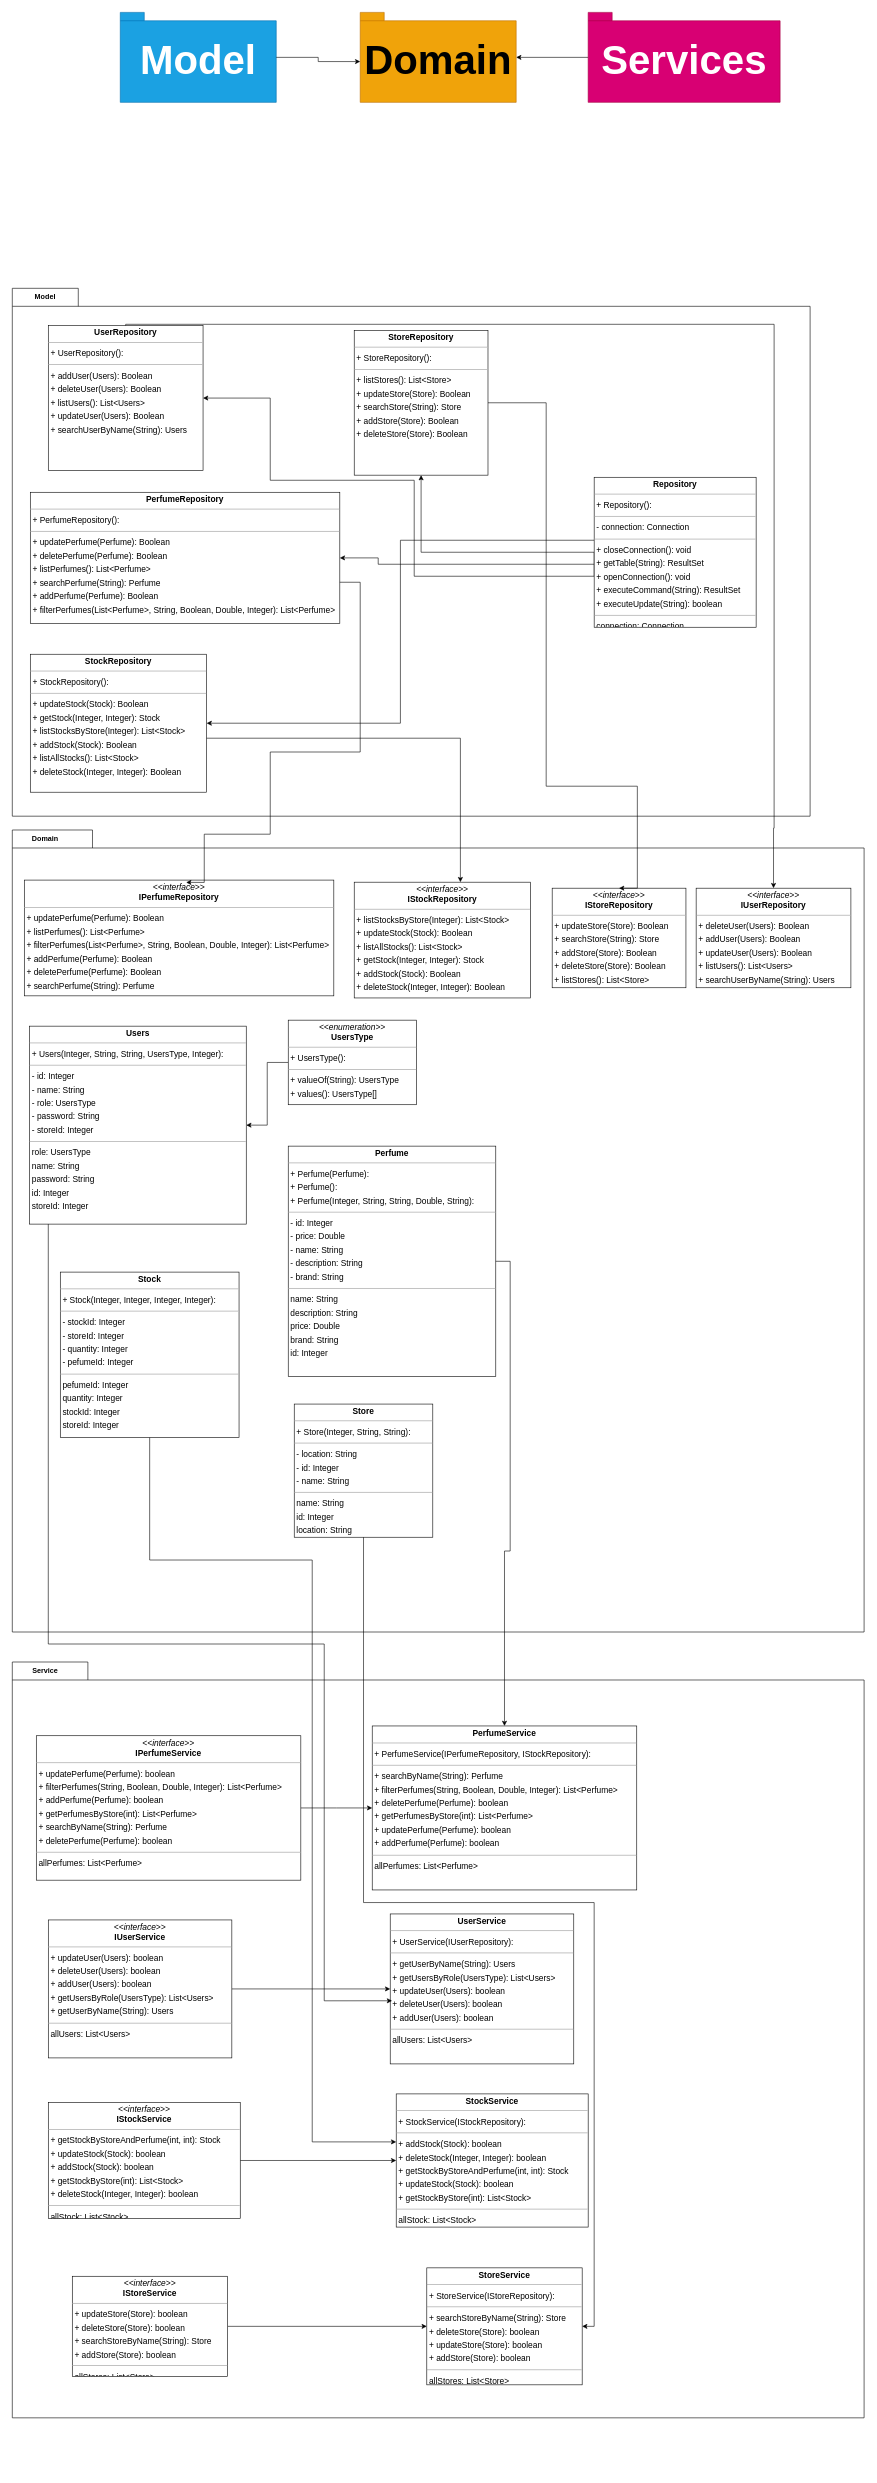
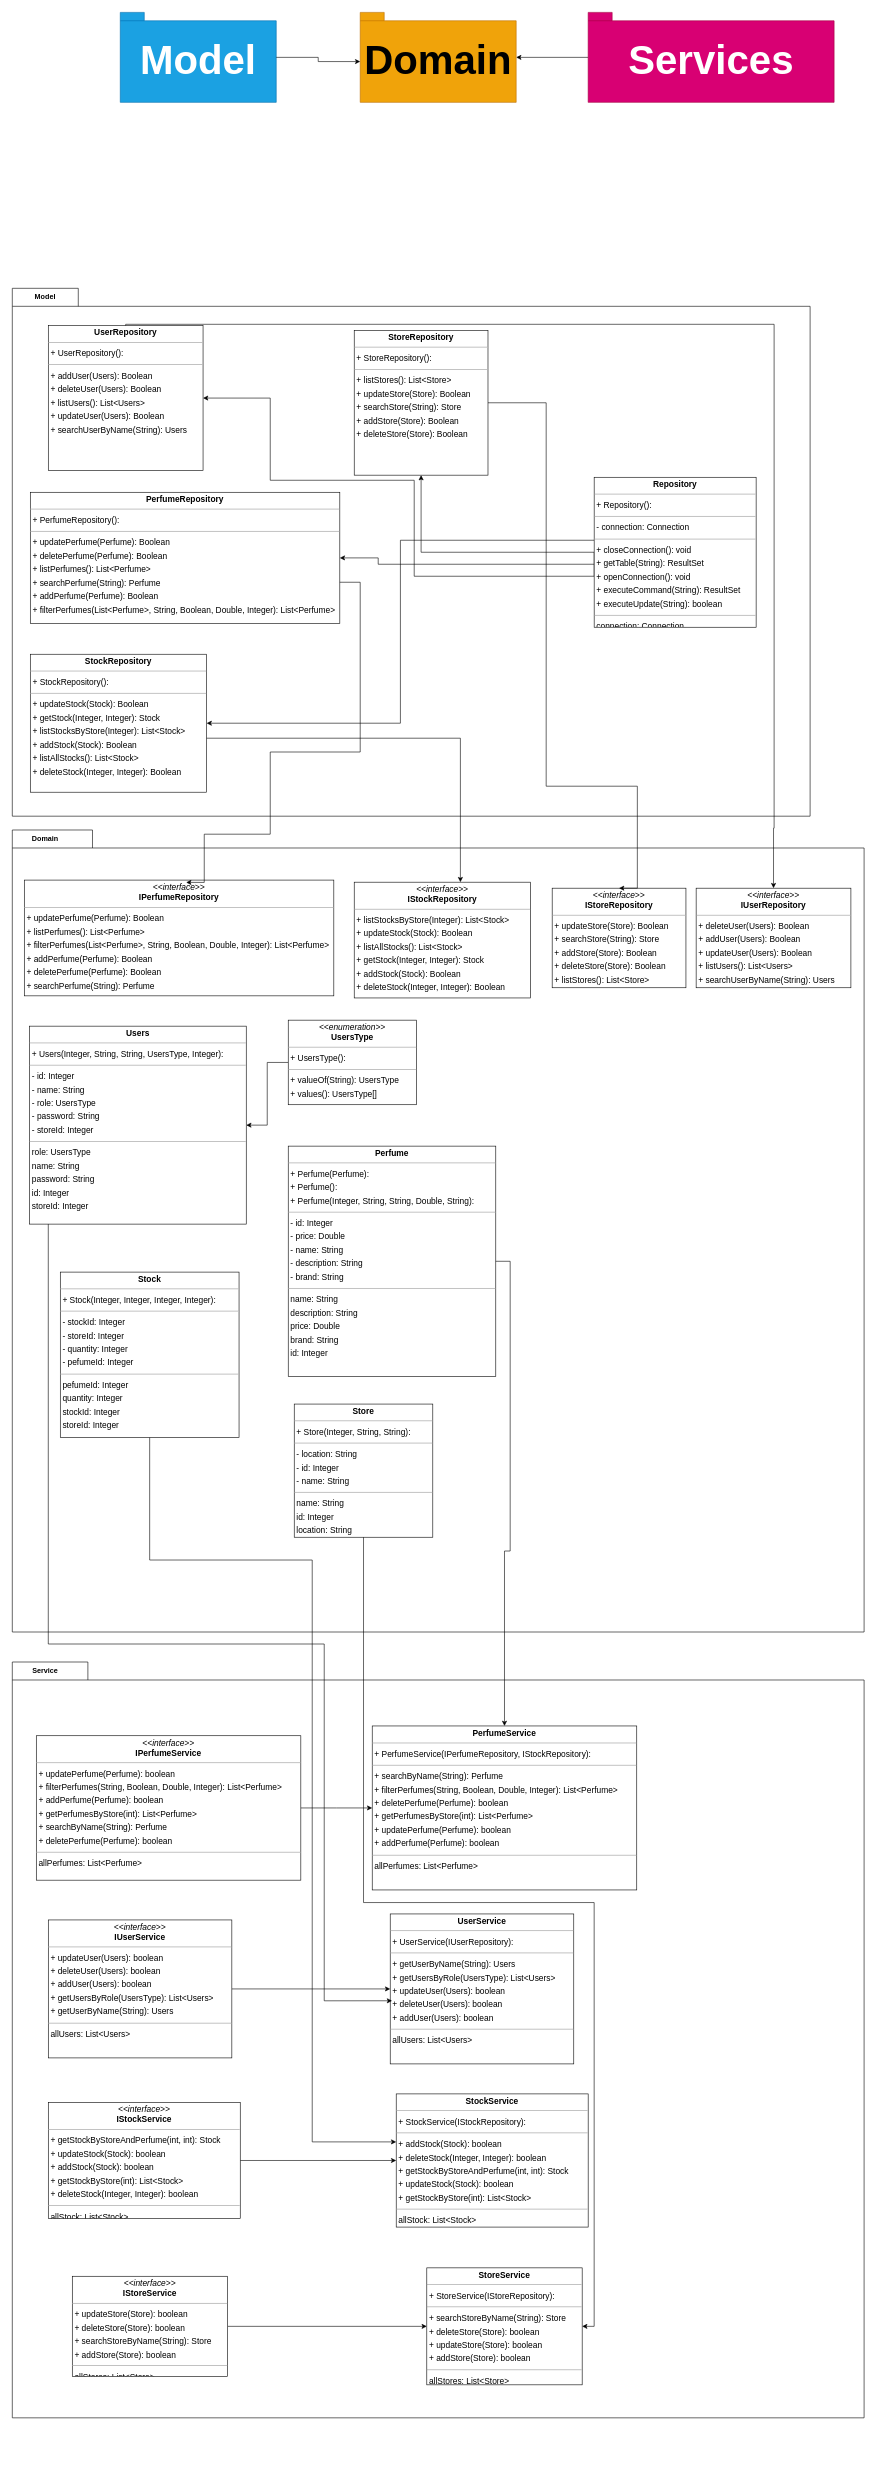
- <mxCell id="5" value="&lt;font style=&quot;font-size: 67px;&quot;&gt;Services&lt;/font&gt;" style="shape=folder;fontStyle=1;spacingTop=10;tabWidth=40;tabHeight=14;tabPosition=left;html=1;whiteSpace=wrap;fillColor=#d80073;fontColor=#ffffff;strokeColor=#A50040;" parent="1" vertex="1"><mxGeometry x="980" y="20" width="320" height="150" as="geometry" /></mxCell>
+ <mxCell id="5" value="&lt;font style=&quot;font-size: 67px;&quot;&gt;Services&lt;/font&gt;" style="shape=folder;fontStyle=1;spacingTop=10;tabWidth=40;tabHeight=14;tabPosition=left;html=1;whiteSpace=wrap;fillColor=#d80073;fontColor=#ffffff;strokeColor=#A50040;" parent="1" vertex="1"><mxGeometry x="980" y="20" width="410" height="150" as="geometry" /></mxCell>
